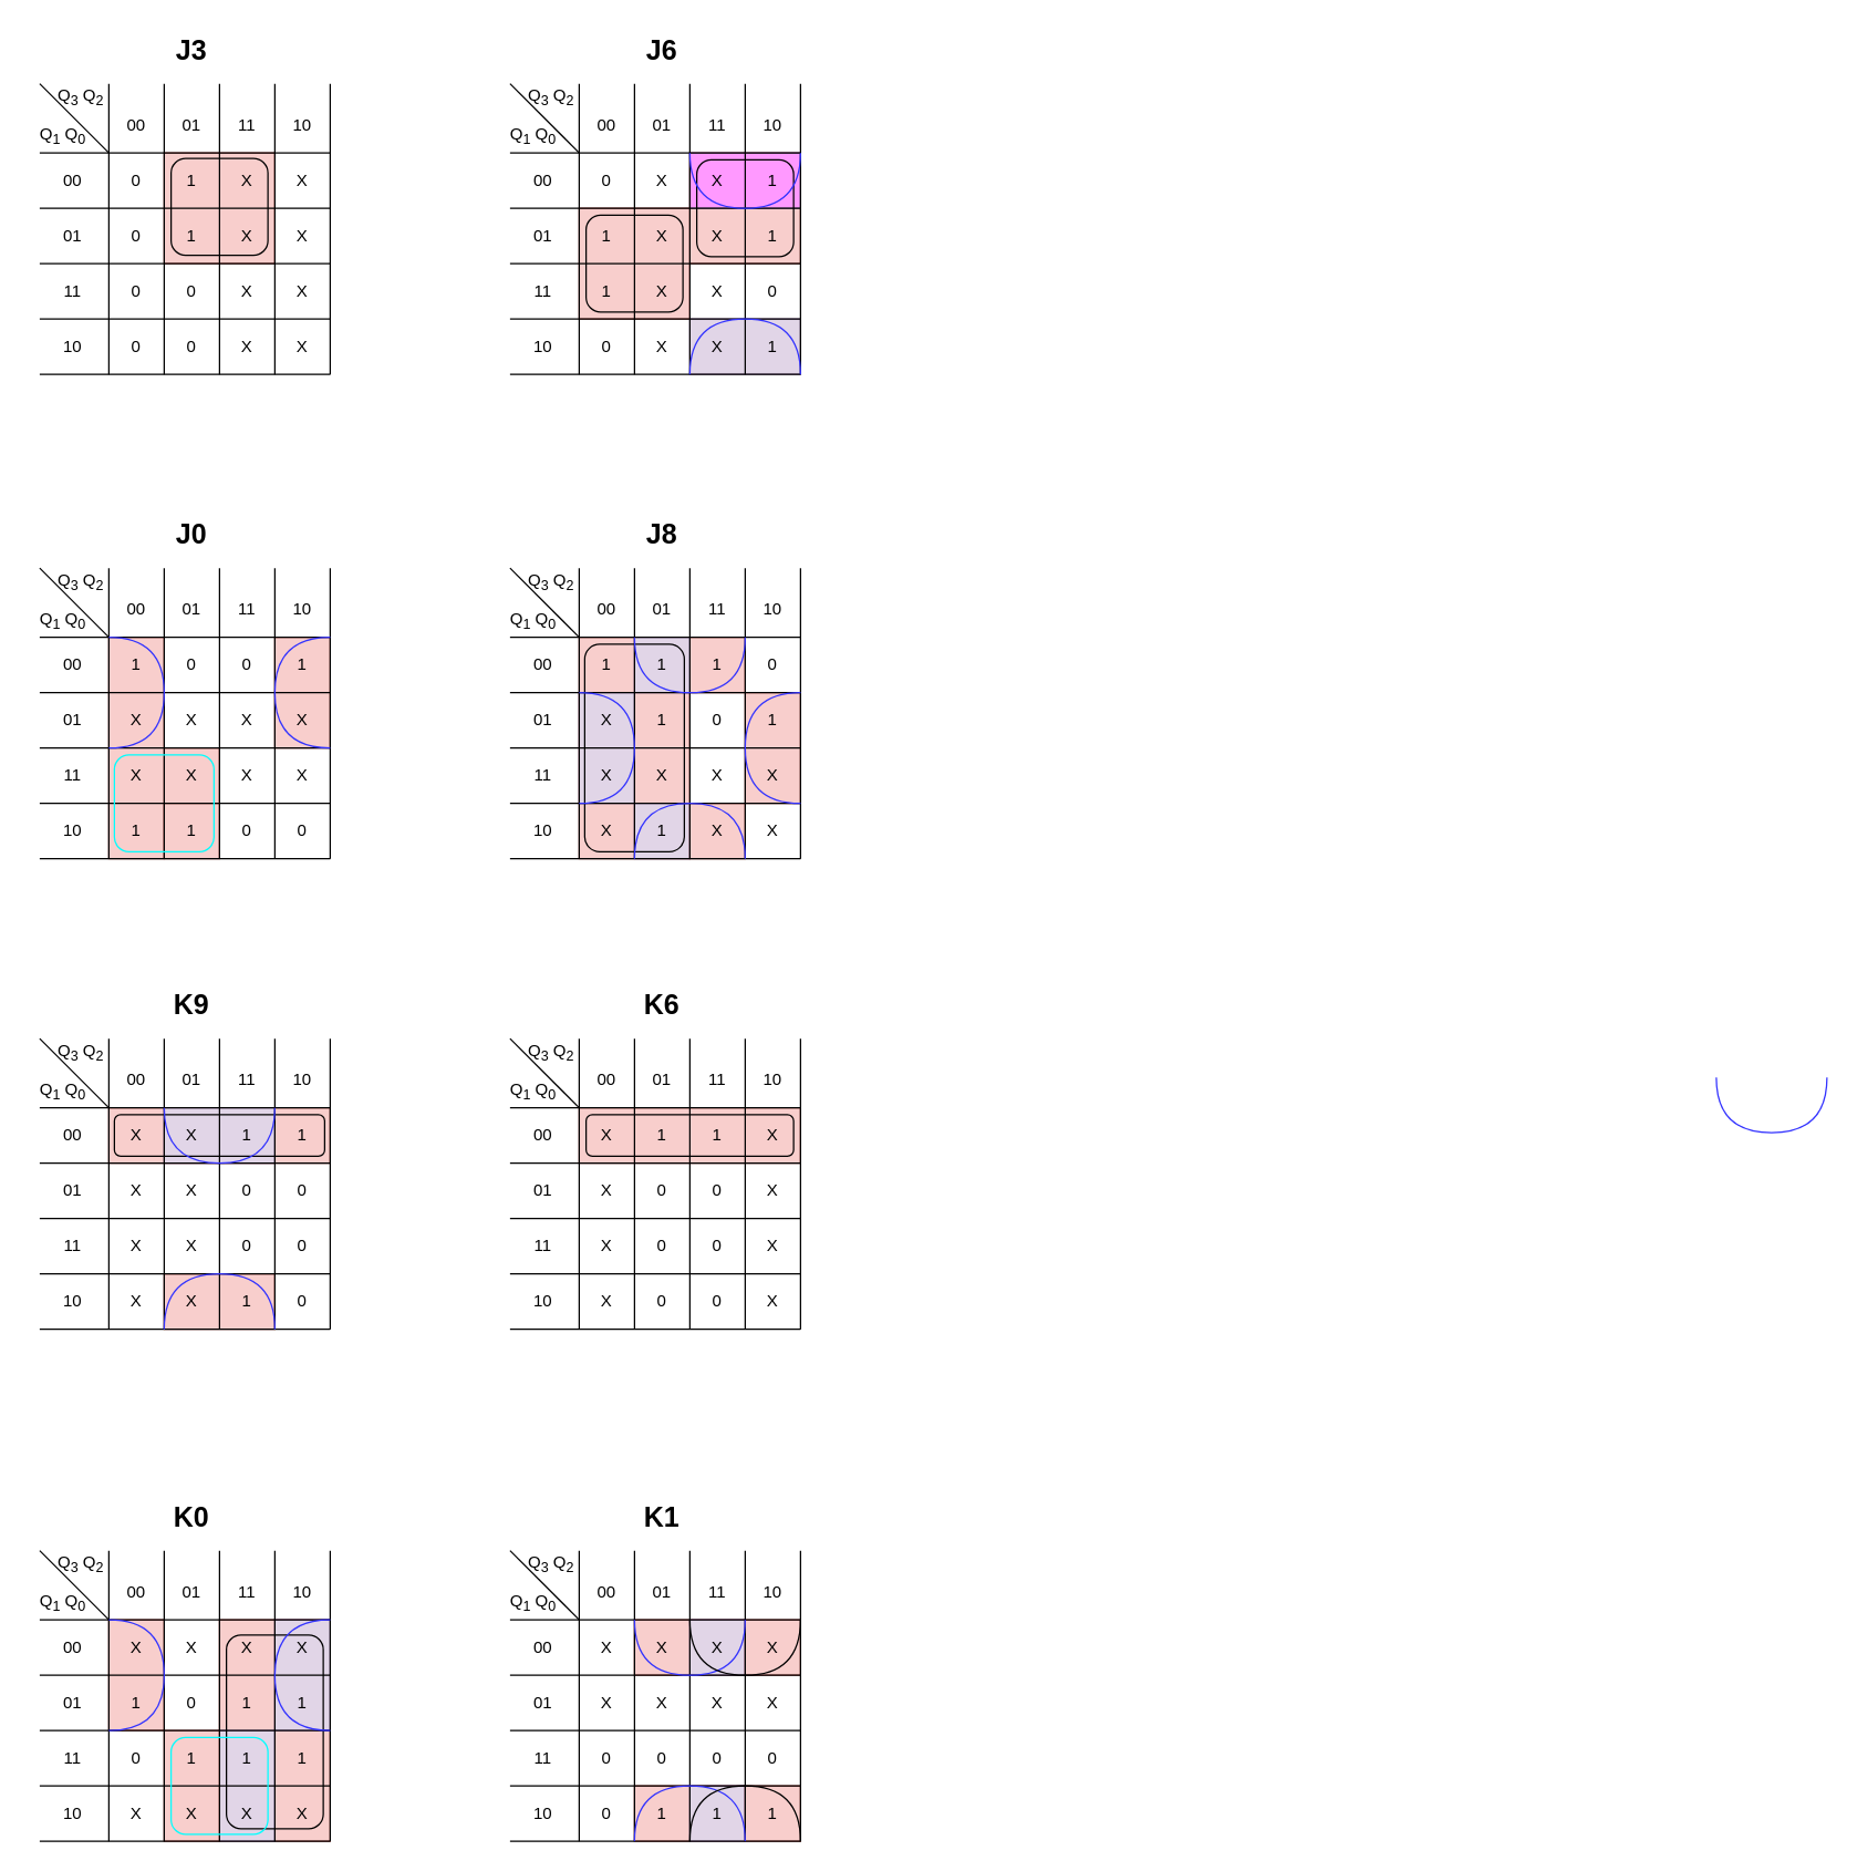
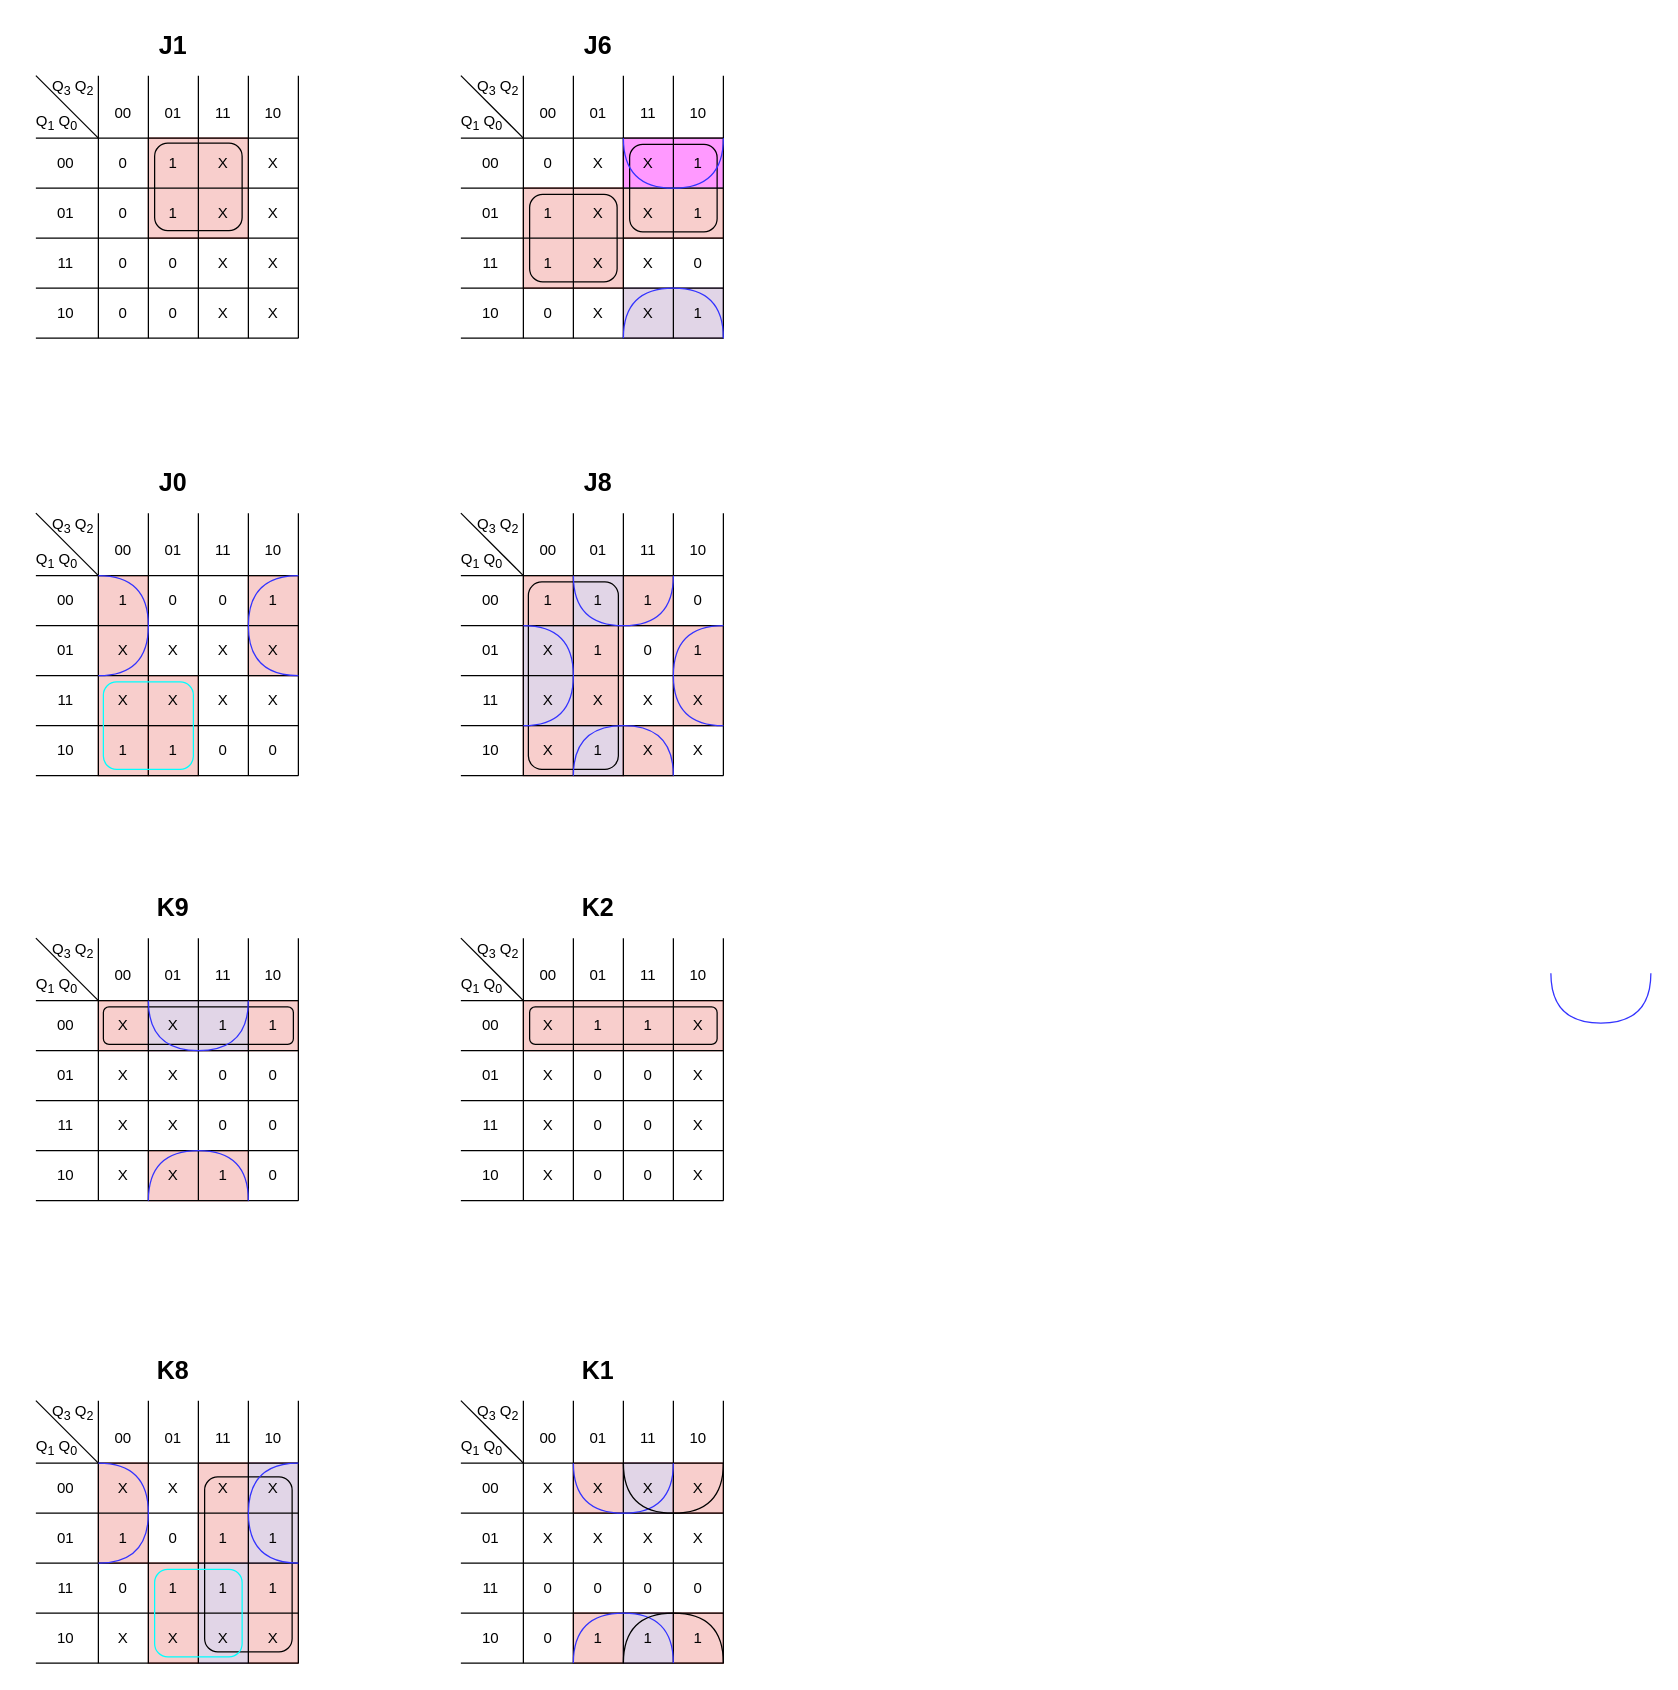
- <mxCell id="54" value="J3" style="text;html=1;strokeColor=none;fillColor=none;align=center;verticalAlign=middle;whiteSpace=wrap;rounded=0;fontSize=20;fontStyle=1" parent="1" vertex="1"><mxGeometry x="108" y="20" width="60" height="30" as="geometry" /></mxCell>
+ <mxCell id="54" value="J1" style="text;html=1;strokeColor=none;fillColor=none;align=center;verticalAlign=middle;whiteSpace=wrap;rounded=0;fontSize=20;fontStyle=1" parent="1" vertex="1"><mxGeometry x="108" y="20" width="60" height="30" as="geometry" /></mxCell>
- <mxCell id="244" value="K6" style="text;html=1;strokeColor=none;fillColor=none;align=center;verticalAlign=middle;whiteSpace=wrap;rounded=0;fontSize=20;fontStyle=1" parent="1" vertex="1"><mxGeometry x="448" y="710" width="60" height="30" as="geometry" /></mxCell>
+ <mxCell id="244" value="K2" style="text;html=1;strokeColor=none;fillColor=none;align=center;verticalAlign=middle;whiteSpace=wrap;rounded=0;fontSize=20;fontStyle=1" parent="1" vertex="1"><mxGeometry x="448" y="710" width="60" height="30" as="geometry" /></mxCell>
- <mxCell id="282" value="K0" style="text;html=1;strokeColor=none;fillColor=none;align=center;verticalAlign=middle;whiteSpace=wrap;rounded=0;fontSize=20;fontStyle=1" parent="1" vertex="1"><mxGeometry x="108" y="1080" width="60" height="30" as="geometry" /></mxCell>
+ <mxCell id="282" value="K8" style="text;html=1;strokeColor=none;fillColor=none;align=center;verticalAlign=middle;whiteSpace=wrap;rounded=0;fontSize=20;fontStyle=1" parent="1" vertex="1"><mxGeometry x="108" y="1080" width="60" height="30" as="geometry" /></mxCell>
